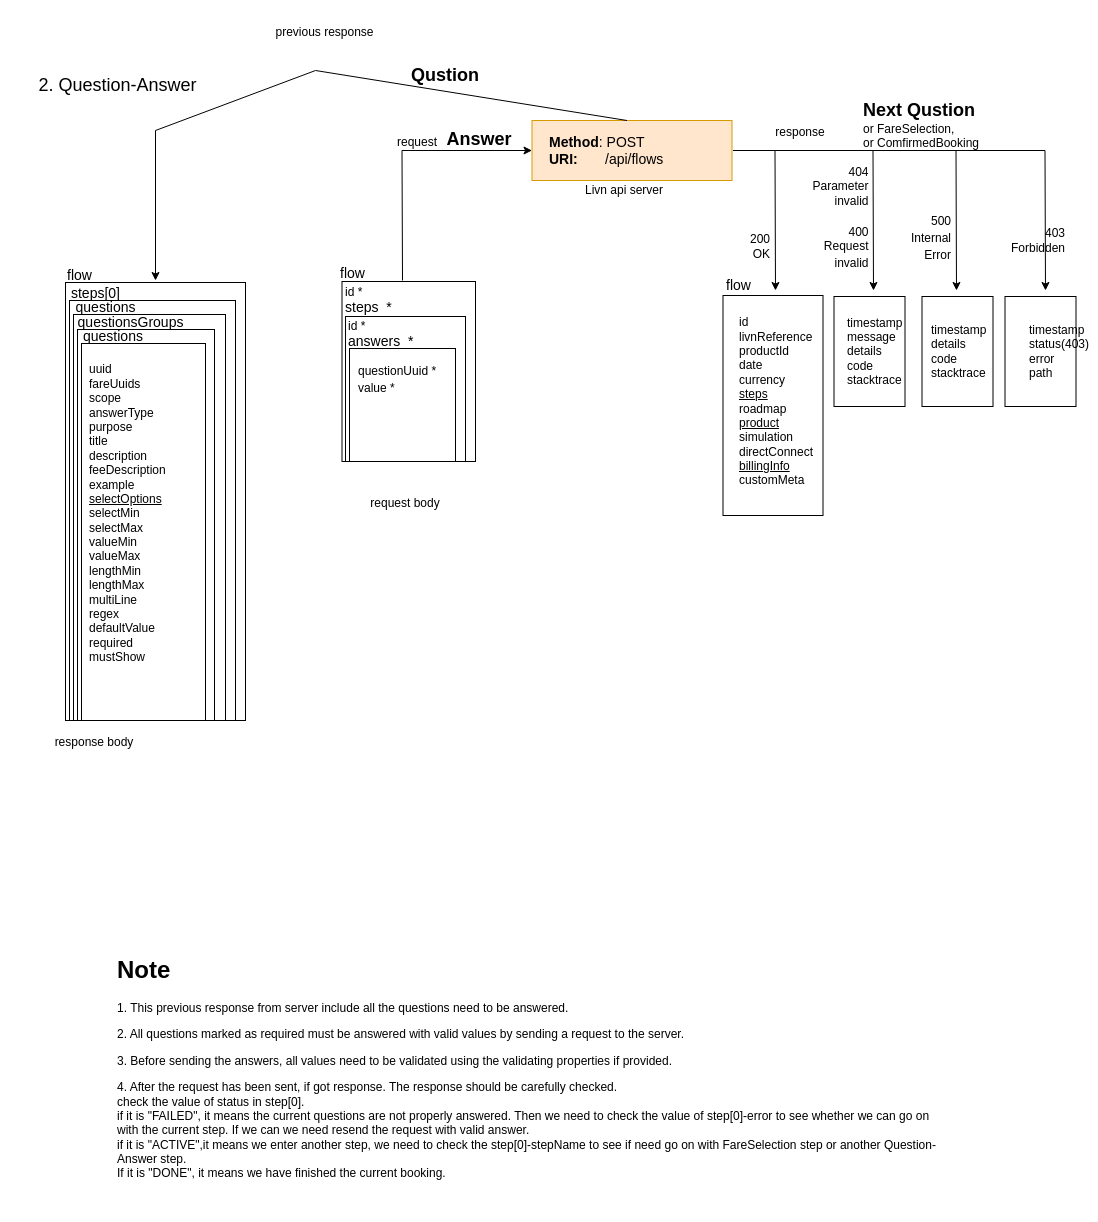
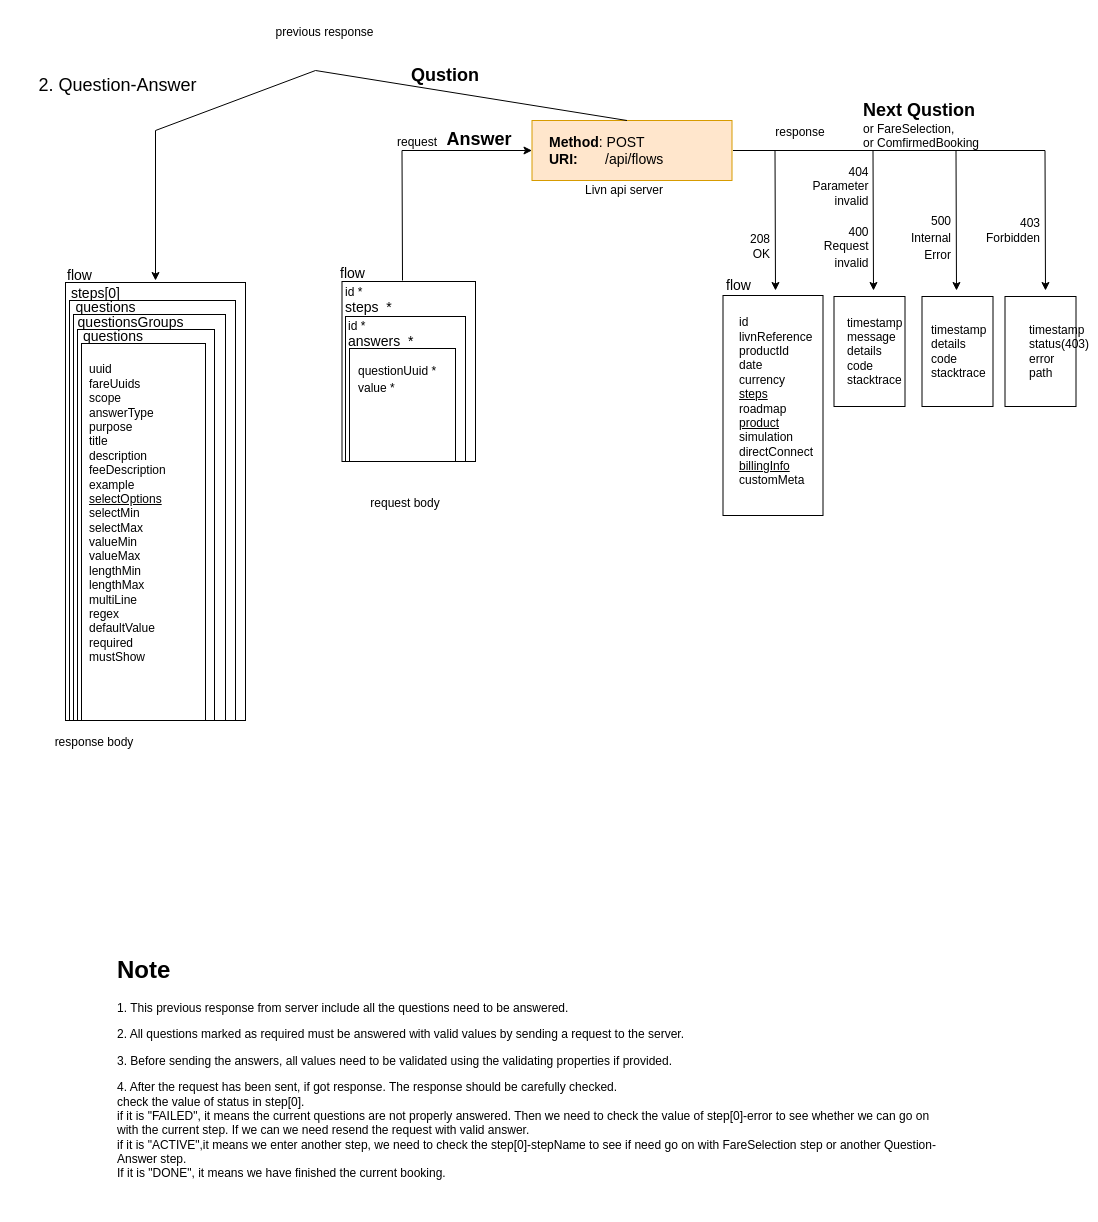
- <mxCell id="27" value="&lt;div&gt;403&lt;/div&gt;&lt;div&gt;Forbidden&lt;/div&gt;" style="text;html=1;align=right;verticalAlign=middle;resizable=0;points=[];autosize=1;strokeColor=none;fillColor=none;fontSize=12;" parent="1" vertex="1"><mxGeometry x="986" y="220" width="80" height="40" as="geometry" /></mxCell>
+ <mxCell id="27" value="&lt;div&gt;403&lt;/div&gt;&lt;div&gt;Forbidden&lt;/div&gt;" style="text;html=1;align=right;verticalAlign=middle;resizable=0;points=[];autosize=1;strokeColor=none;fillColor=none;fontSize=12;" parent="1" vertex="1"><mxGeometry x="961" y="210" width="80" height="40" as="geometry" /></mxCell>
- <mxCell id="15" value="&lt;div style=&quot;&quot;&gt;&lt;span style=&quot;font-size: 12px; background-color: initial;&quot;&gt;200&lt;/span&gt;&lt;/div&gt;&lt;font style=&quot;font-size: 12px;&quot;&gt;&lt;div style=&quot;&quot;&gt;&lt;span style=&quot;background-color: initial;&quot;&gt;OK&lt;/span&gt;&lt;/div&gt;&lt;/font&gt;" style="text;html=1;align=right;verticalAlign=middle;resizable=0;points=[];autosize=1;strokeColor=none;fillColor=none;fontSize=14;" parent="1" vertex="1"><mxGeometry x="731" y="225" width="40" height="40" as="geometry" /></mxCell>
+ <mxCell id="15" value="&lt;div style=&quot;&quot;&gt;&lt;span style=&quot;font-size: 12px; background-color: initial;&quot;&gt;208&lt;/span&gt;&lt;/div&gt;&lt;font style=&quot;font-size: 12px;&quot;&gt;&lt;div style=&quot;&quot;&gt;&lt;span style=&quot;background-color: initial;&quot;&gt;OK&lt;/span&gt;&lt;/div&gt;&lt;/font&gt;" style="text;html=1;align=right;verticalAlign=middle;resizable=0;points=[];autosize=1;strokeColor=none;fillColor=none;fontSize=14;" parent="1" vertex="1"><mxGeometry x="731" y="225" width="40" height="40" as="geometry" /></mxCell>
